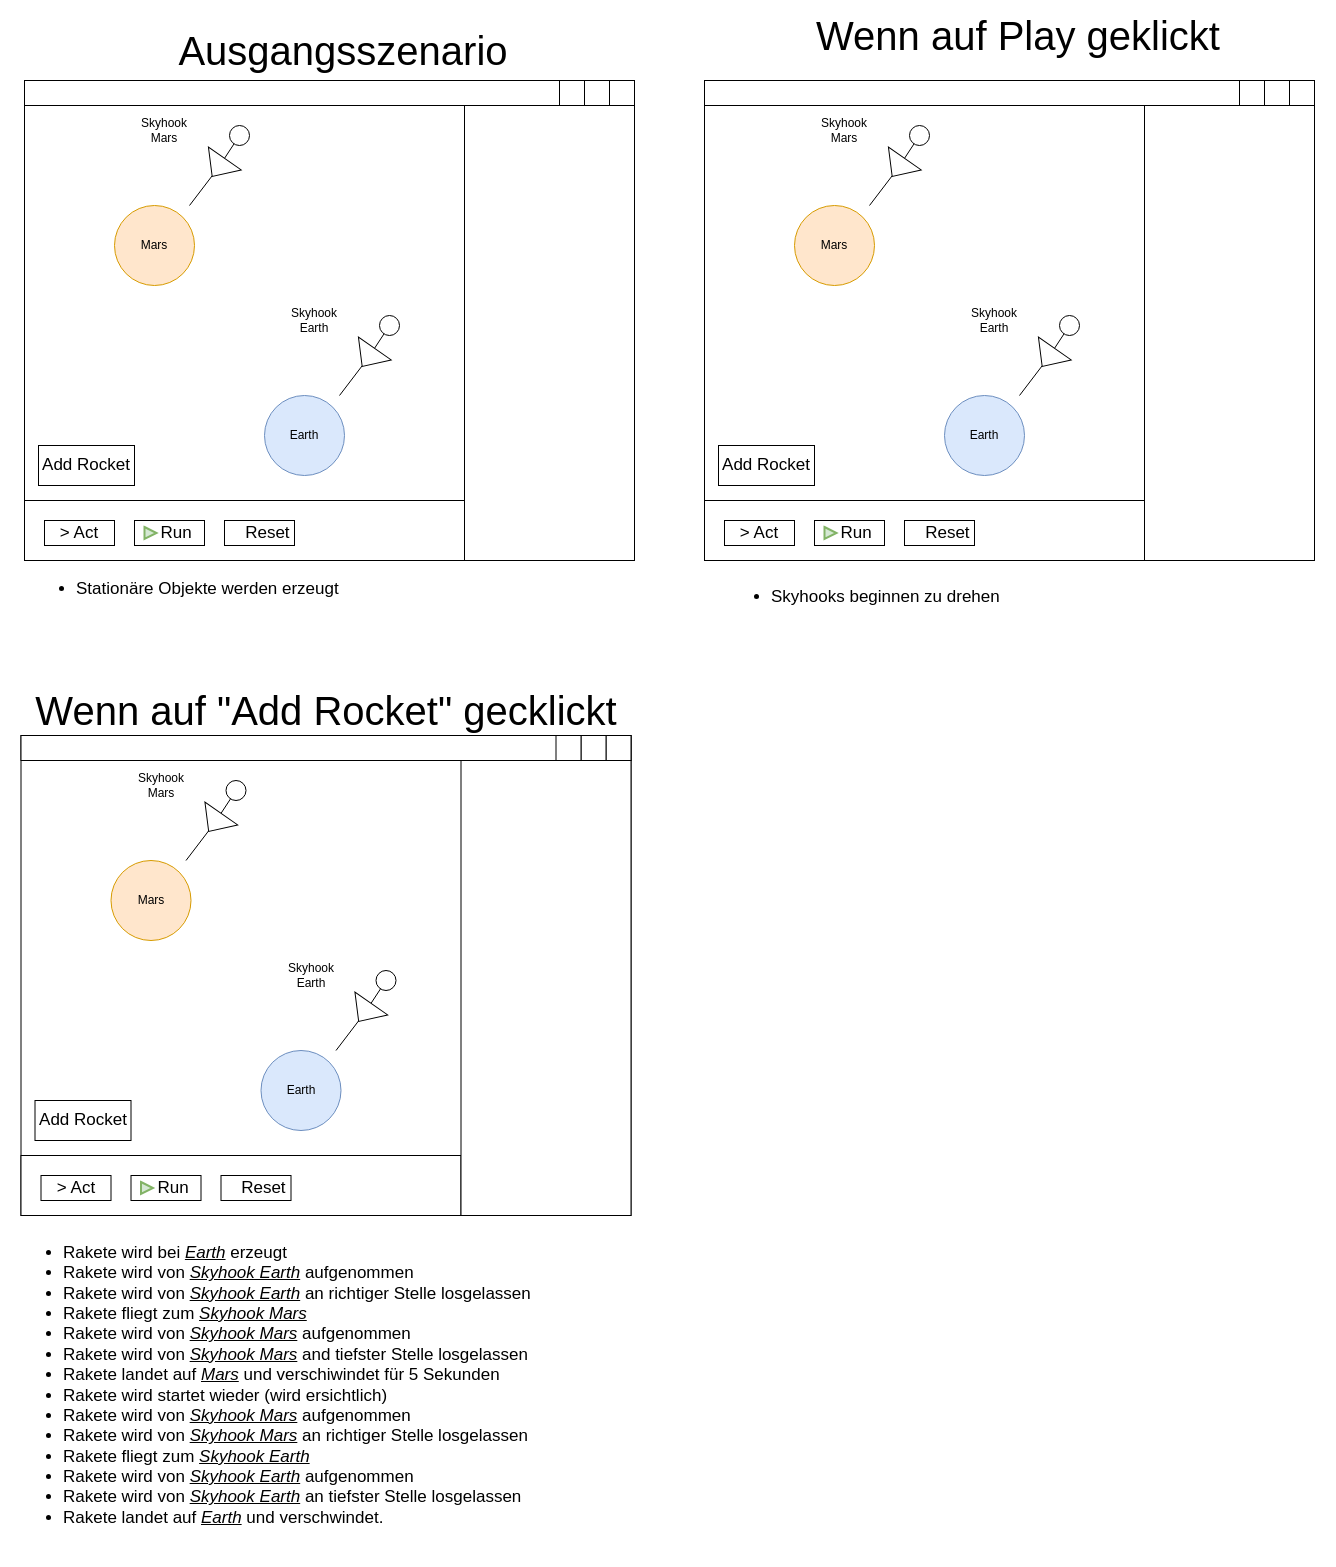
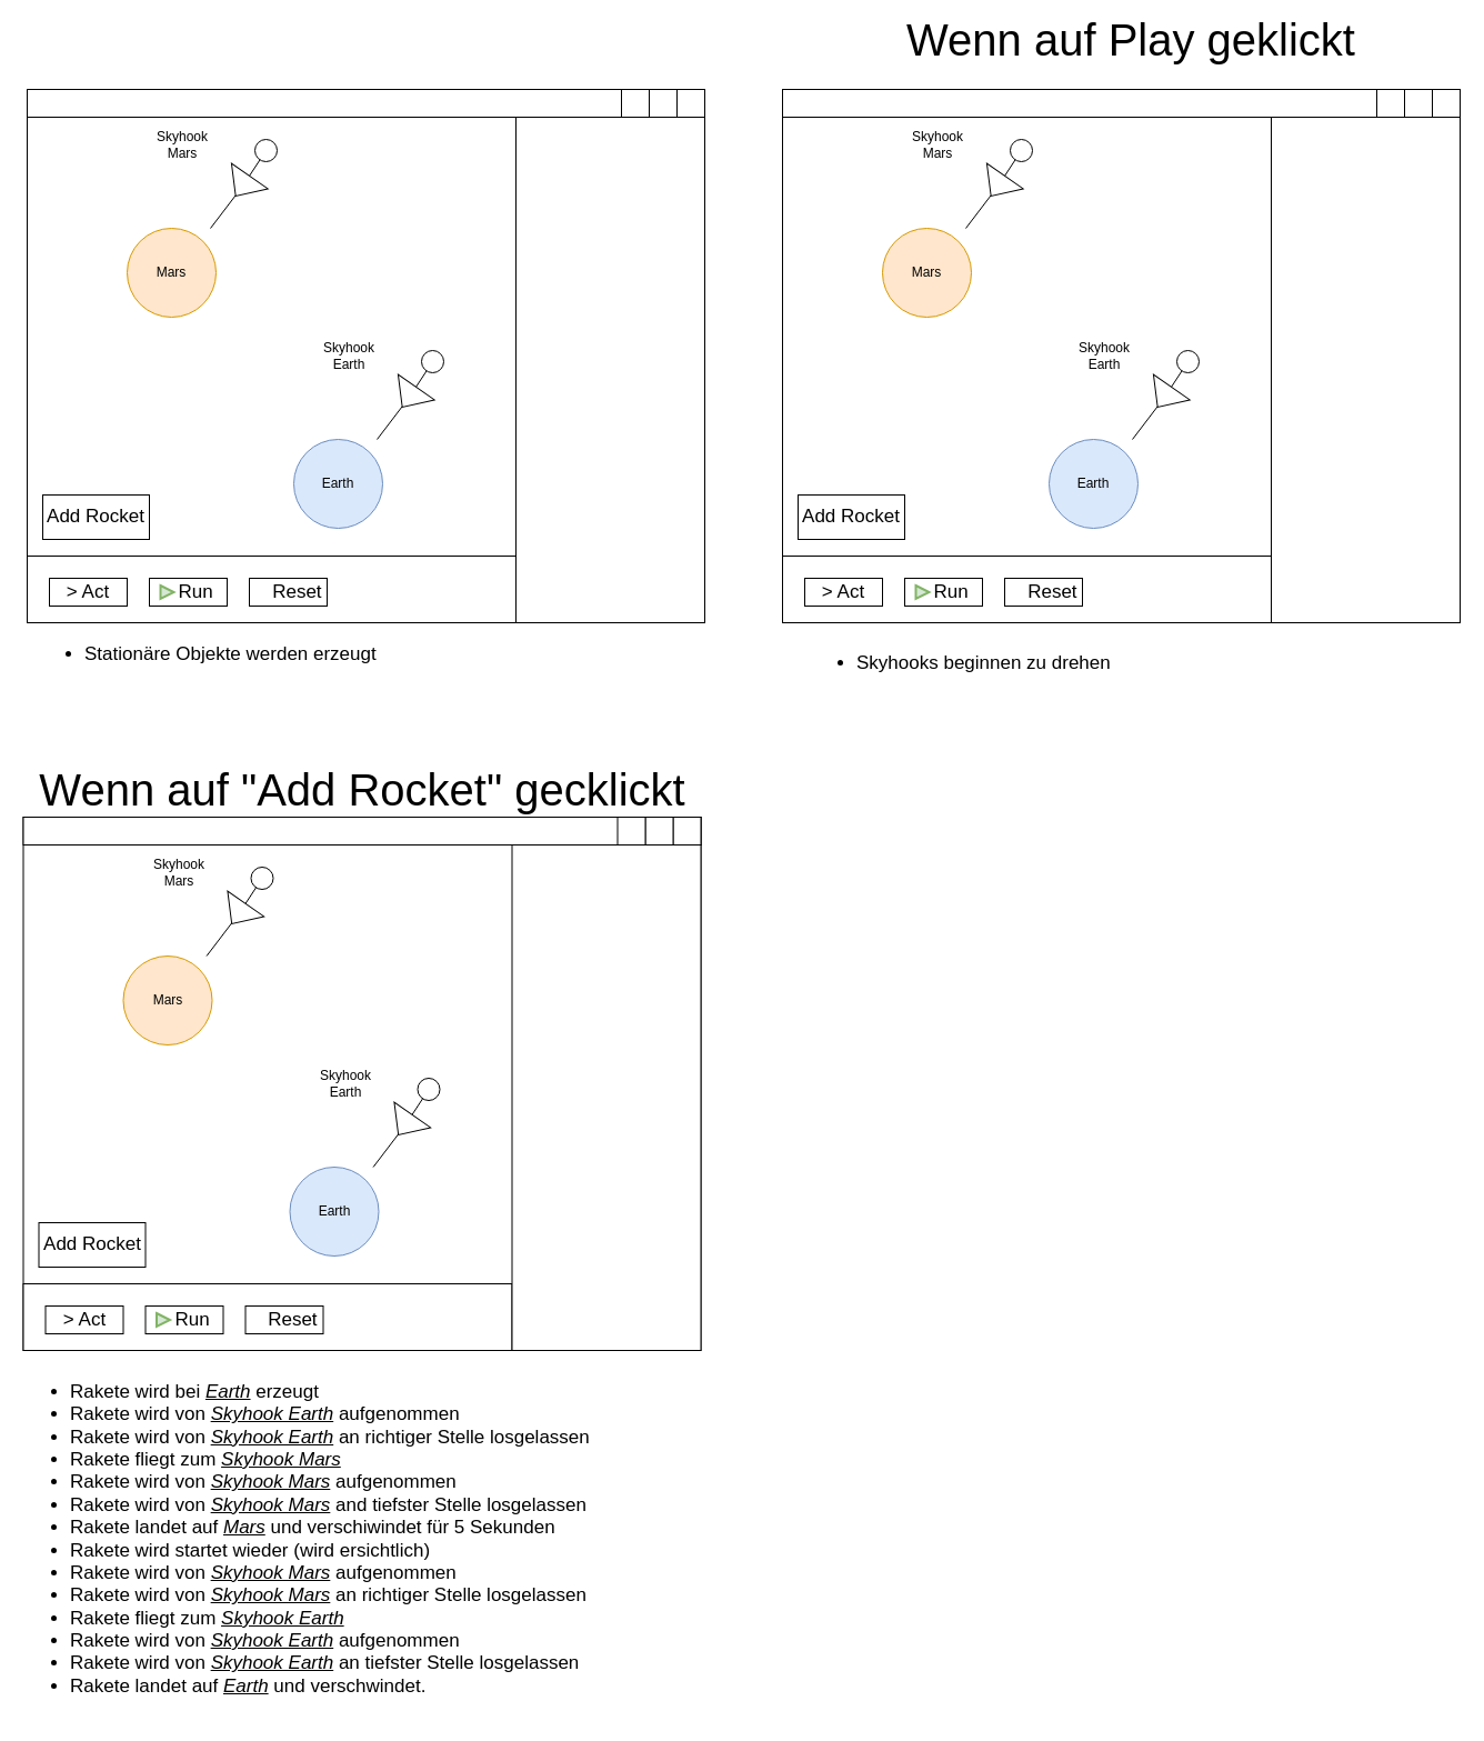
- <mxCell id="17" value="Ausgangsszenario" style="text;html=1;strokeColor=none;fillColor=none;align=center;verticalAlign=middle;whiteSpace=wrap;rounded=0;fontSize=40;" vertex="1" parent="1"><mxGeometry x="158" y="35" width="370" height="30" as="geometry" /></mxCell>
